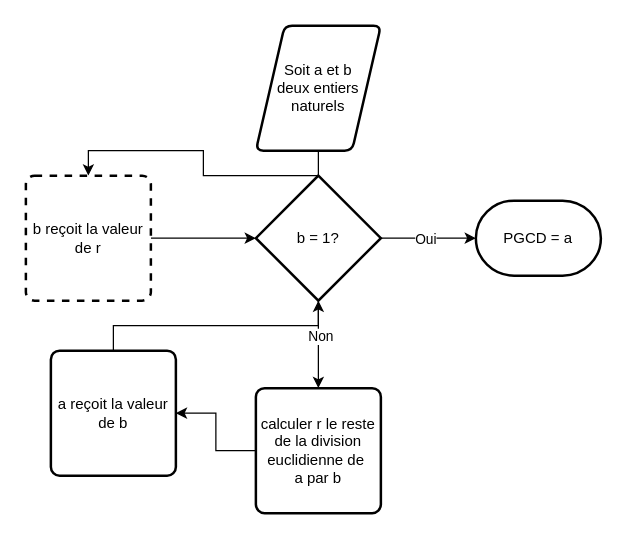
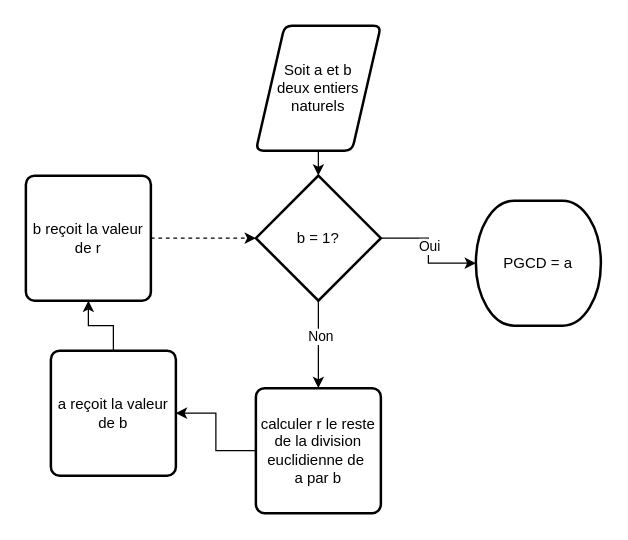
- <mxCell id="2" style="edgeStyle=orthogonalEdgeStyle;rounded=0;orthogonalLoop=1;jettySize=auto;html=1;exitX=0.5;exitY=1;exitDx=0;exitDy=0;" edge="1" parent="1" source="3" target="13"><mxGeometry relative="1" as="geometry" /></mxCell>
+ <mxCell id="2" style="edgeStyle=orthogonalEdgeStyle;rounded=0;orthogonalLoop=1;jettySize=auto;html=1;exitX=0.5;exitY=1;exitDx=0;exitDy=0;entryX=0.5;entryY=0;entryDx=0;entryDy=0;entryPerimeter=0;" edge="1" parent="1" source="3" target="8"><mxGeometry relative="1" as="geometry" /></mxCell>
- <mxCell id="13" value="b reçoit la valeur&lt;br&gt;de r" style="rounded=1;whiteSpace=wrap;html=1;absoluteArcSize=1;arcSize=14;strokeWidth=2;dashed=1;" vertex="1" parent="1"><mxGeometry x="20" y="140" width="100" height="100" as="geometry" /></mxCell>
+ <mxCell id="13" value="b reçoit la valeur&lt;br&gt;de r" style="rounded=1;whiteSpace=wrap;html=1;absoluteArcSize=1;arcSize=14;strokeWidth=2;" vertex="1" parent="1"><mxGeometry x="20" y="140" width="100" height="100" as="geometry" /></mxCell>
- <mxCell id="12" style="edgeStyle=orthogonalEdgeStyle;rounded=0;orthogonalLoop=1;jettySize=auto;html=1;exitX=1;exitY=0.5;exitDx=0;exitDy=0;entryX=0;entryY=0.5;entryDx=0;entryDy=0;entryPerimeter=0;" edge="1" parent="1" source="13" target="8"><mxGeometry relative="1" as="geometry" /></mxCell>
+ <mxCell id="12" style="edgeStyle=orthogonalEdgeStyle;rounded=0;orthogonalLoop=1;jettySize=auto;html=1;exitX=1;exitY=0.5;exitDx=0;exitDy=0;entryX=0;entryY=0.5;entryDx=0;entryDy=0;entryPerimeter=0;dashed=1;" edge="1" parent="1" source="13" target="8"><mxGeometry relative="1" as="geometry" /></mxCell>
- <mxCell id="11" value="PGCD = a" style="strokeWidth=2;html=1;shape=mxgraph.flowchart.terminator;whiteSpace=wrap;" vertex="1" parent="1"><mxGeometry x="380" y="160" width="100" height="60" as="geometry" /></mxCell>
+ <mxCell id="11" value="PGCD = a" style="strokeWidth=2;html=1;shape=mxgraph.flowchart.terminator;whiteSpace=wrap;" vertex="1" parent="1"><mxGeometry x="380" y="160" width="100" height="100" as="geometry" /></mxCell>
- <mxCell id="14" style="edgeStyle=orthogonalEdgeStyle;rounded=0;orthogonalLoop=1;jettySize=auto;html=1;exitX=0.5;exitY=0;exitDx=0;exitDy=0;" edge="1" parent="1" source="15" target="8"><mxGeometry relative="1" as="geometry" /></mxCell>
+ <mxCell id="14" style="edgeStyle=orthogonalEdgeStyle;rounded=0;orthogonalLoop=1;jettySize=auto;html=1;exitX=0.5;exitY=0;exitDx=0;exitDy=0;entryX=0.5;entryY=1;entryDx=0;entryDy=0;" edge="1" parent="1" source="15" target="13"><mxGeometry relative="1" as="geometry" /></mxCell>
